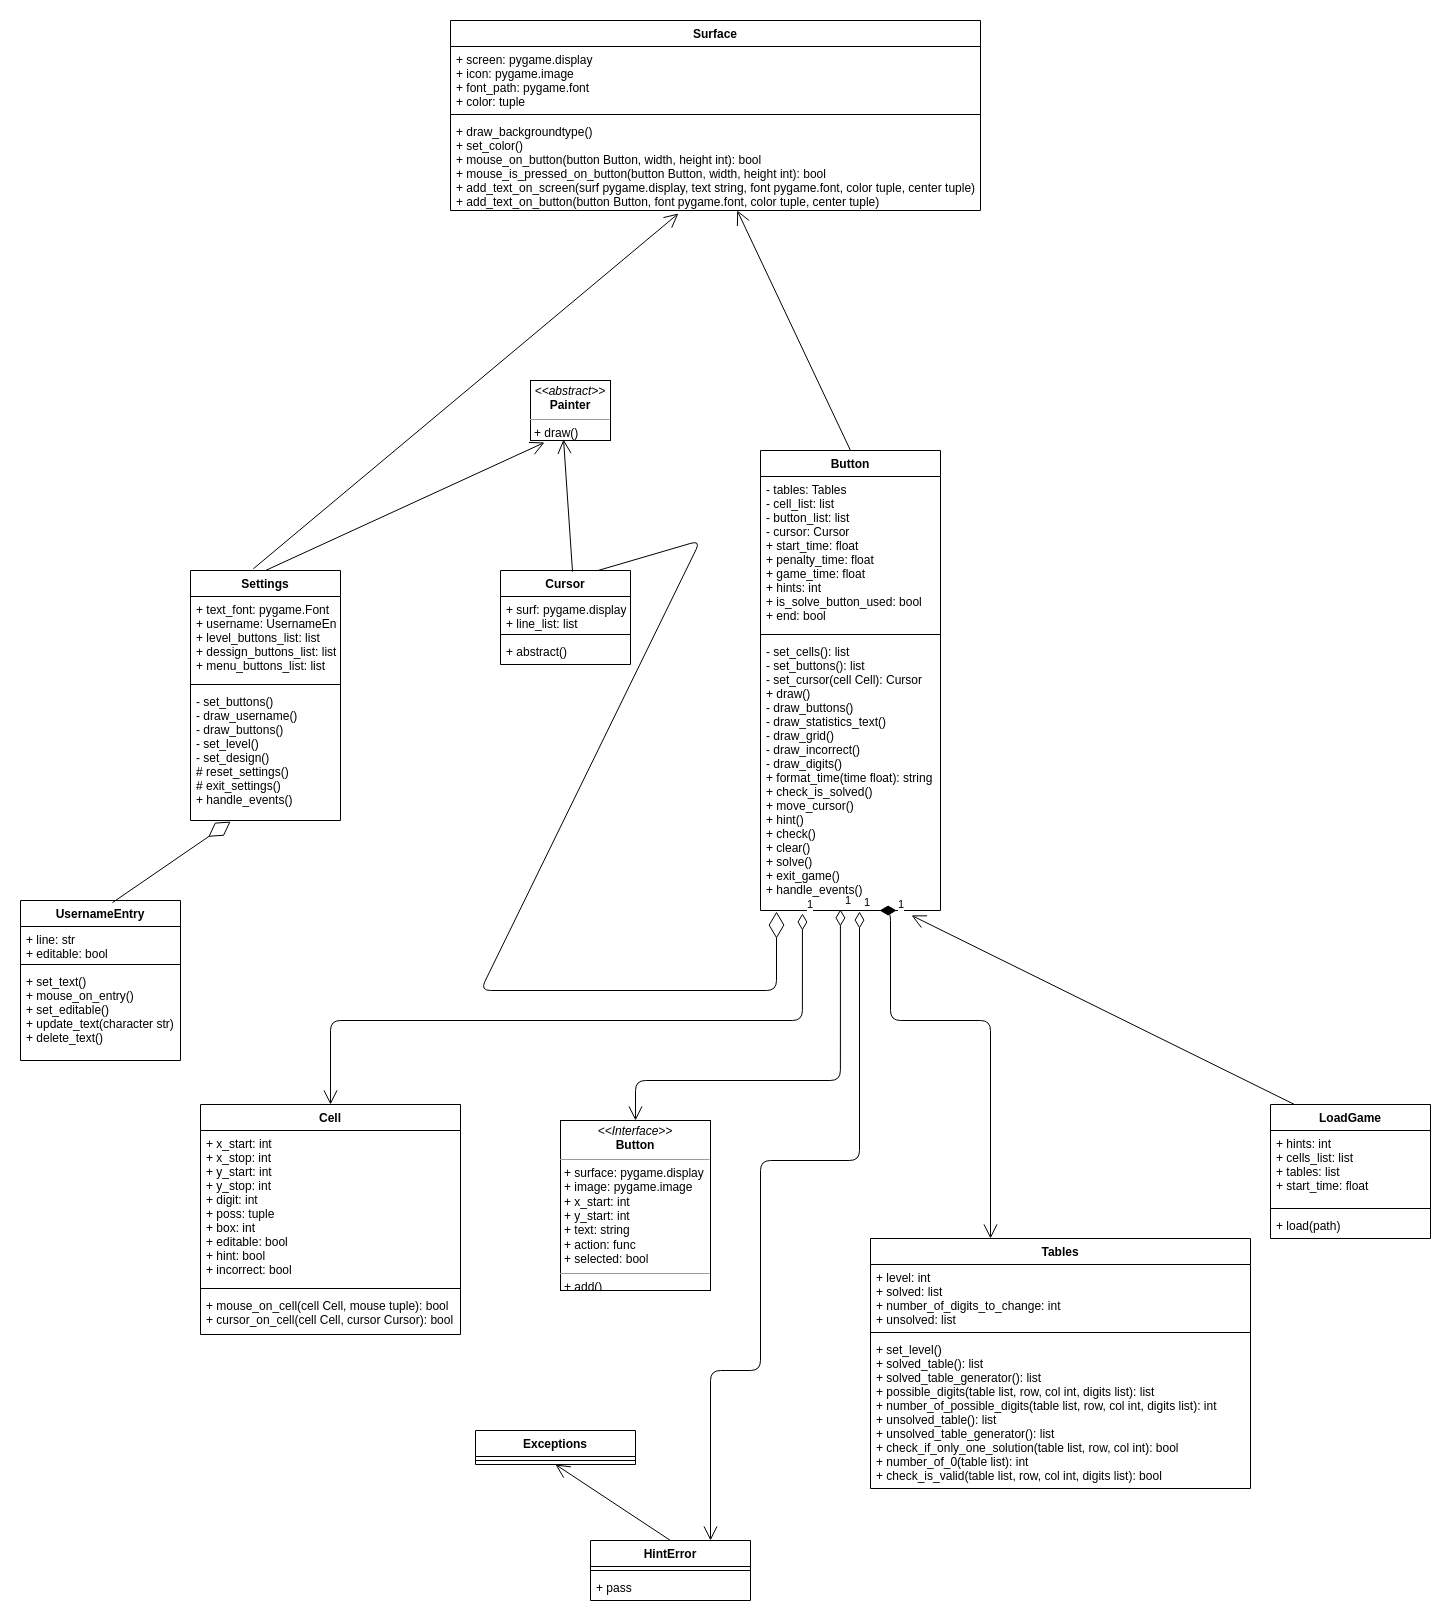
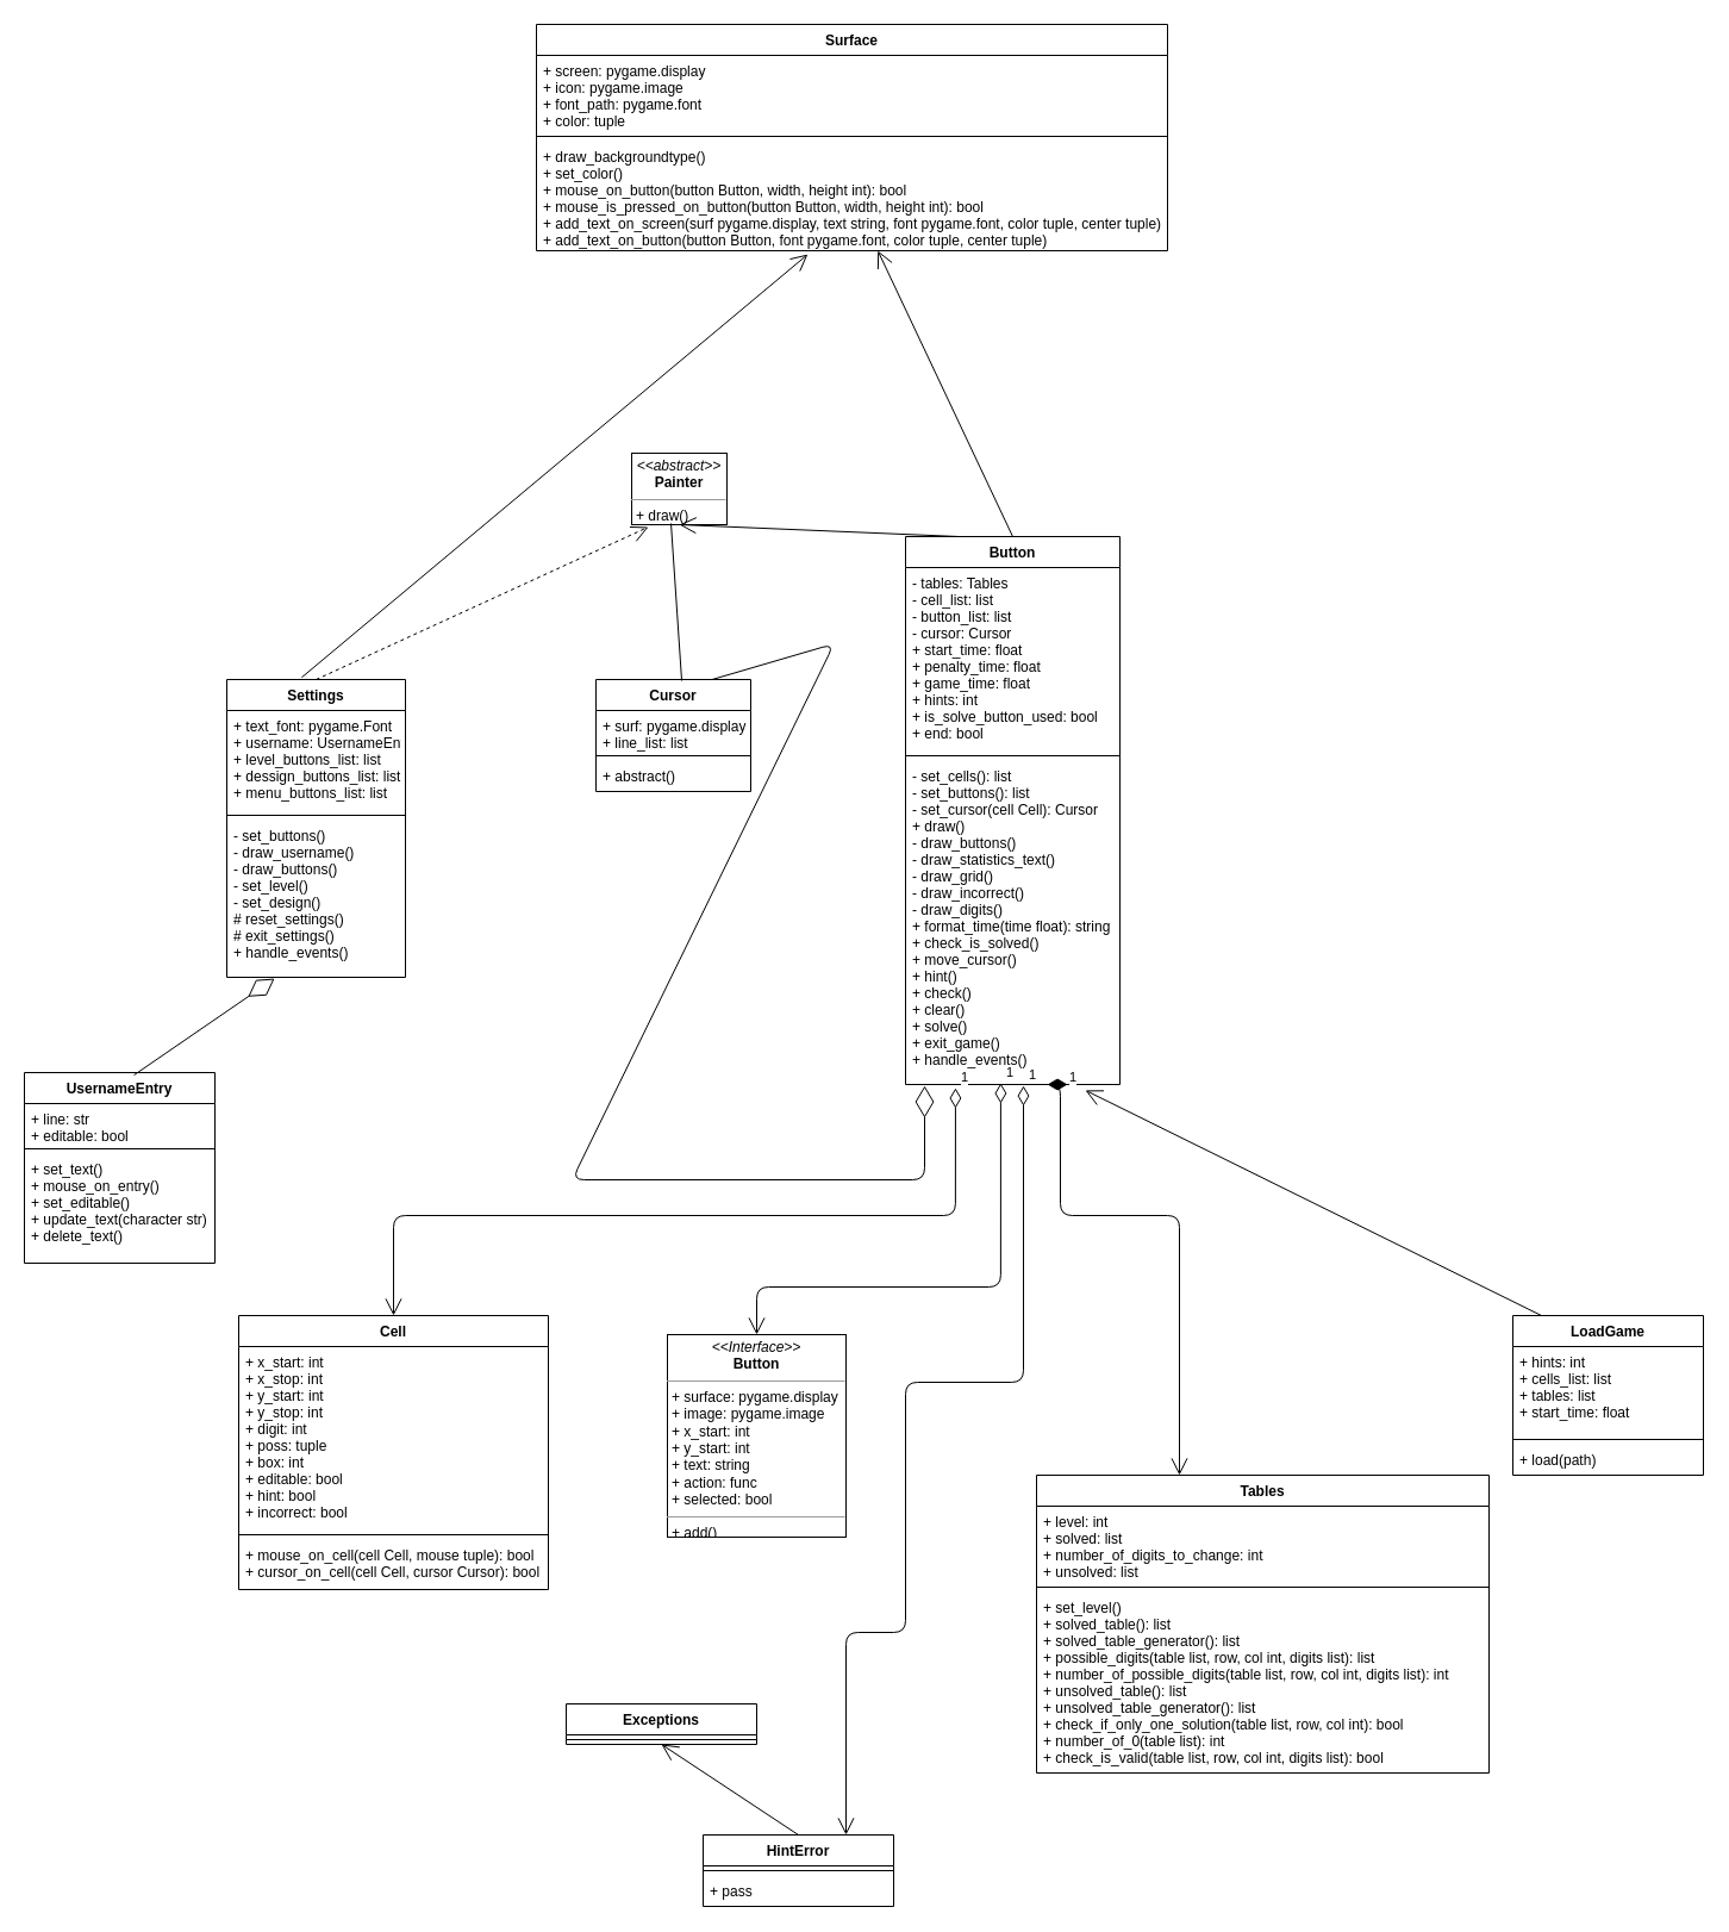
- <mxCell id="29" value="" style="endArrow=open;endFill=1;endSize=12;html=1;exitX=0.554;exitY=0.011;exitDx=0;exitDy=0;exitPerimeter=0;entryX=0.413;entryY=0.983;entryDx=0;entryDy=0;entryPerimeter=0;" parent="1" source="12" target="7" edge="1"><mxGeometry width="160" relative="1" as="geometry"><mxPoint x="470" y="430" as="sourcePoint" /><mxPoint x="630" y="430" as="targetPoint" /></mxGeometry></mxCell>
+ <mxCell id="29" value="" style="endArrow=none;endFill=1;endSize=12;html=1;exitX=0.554;exitY=0.011;exitDx=0;exitDy=0;exitPerimeter=0;entryX=0.413;entryY=0.983;entryDx=0;entryDy=0;entryPerimeter=0;" parent="1" source="12" target="7" edge="1"><mxGeometry width="160" relative="1" as="geometry"><mxPoint x="470" y="430" as="sourcePoint" /><mxPoint x="630" y="430" as="targetPoint" /></mxGeometry></mxCell>
+ <mxCell id="28" value="" style="endArrow=open;endFill=1;endSize=12;html=1;entryX=0.5;entryY=1;entryDx=0;entryDy=0;exitX=0.25;exitY=0;exitDx=0;exitDy=0;" parent="1" source="8" target="7" edge="1"><mxGeometry width="160" relative="1" as="geometry"><mxPoint x="650" y="440" as="sourcePoint" /><mxPoint x="630" y="540" as="targetPoint" /></mxGeometry></mxCell>
- <mxCell id="36" value="" style="endArrow=open;endFill=1;endSize=12;html=1;exitX=0.5;exitY=0;exitDx=0;exitDy=0;entryX=0.175;entryY=1.033;entryDx=0;entryDy=0;entryPerimeter=0;" parent="1" source="31" target="7" edge="1"><mxGeometry width="160" relative="1" as="geometry"><mxPoint x="630" y="410" as="sourcePoint" /><mxPoint x="790" y="410" as="targetPoint" /></mxGeometry></mxCell>
+ <mxCell id="36" value="" style="endArrow=open;endFill=1;endSize=12;html=1;exitX=0.5;exitY=0;exitDx=0;exitDy=0;entryX=0.175;entryY=1.033;entryDx=0;entryDy=0;entryPerimeter=0;dashed=1;" parent="1" source="31" target="7" edge="1"><mxGeometry width="160" relative="1" as="geometry"><mxPoint x="630" y="410" as="sourcePoint" /><mxPoint x="790" y="410" as="targetPoint" /></mxGeometry></mxCell>
